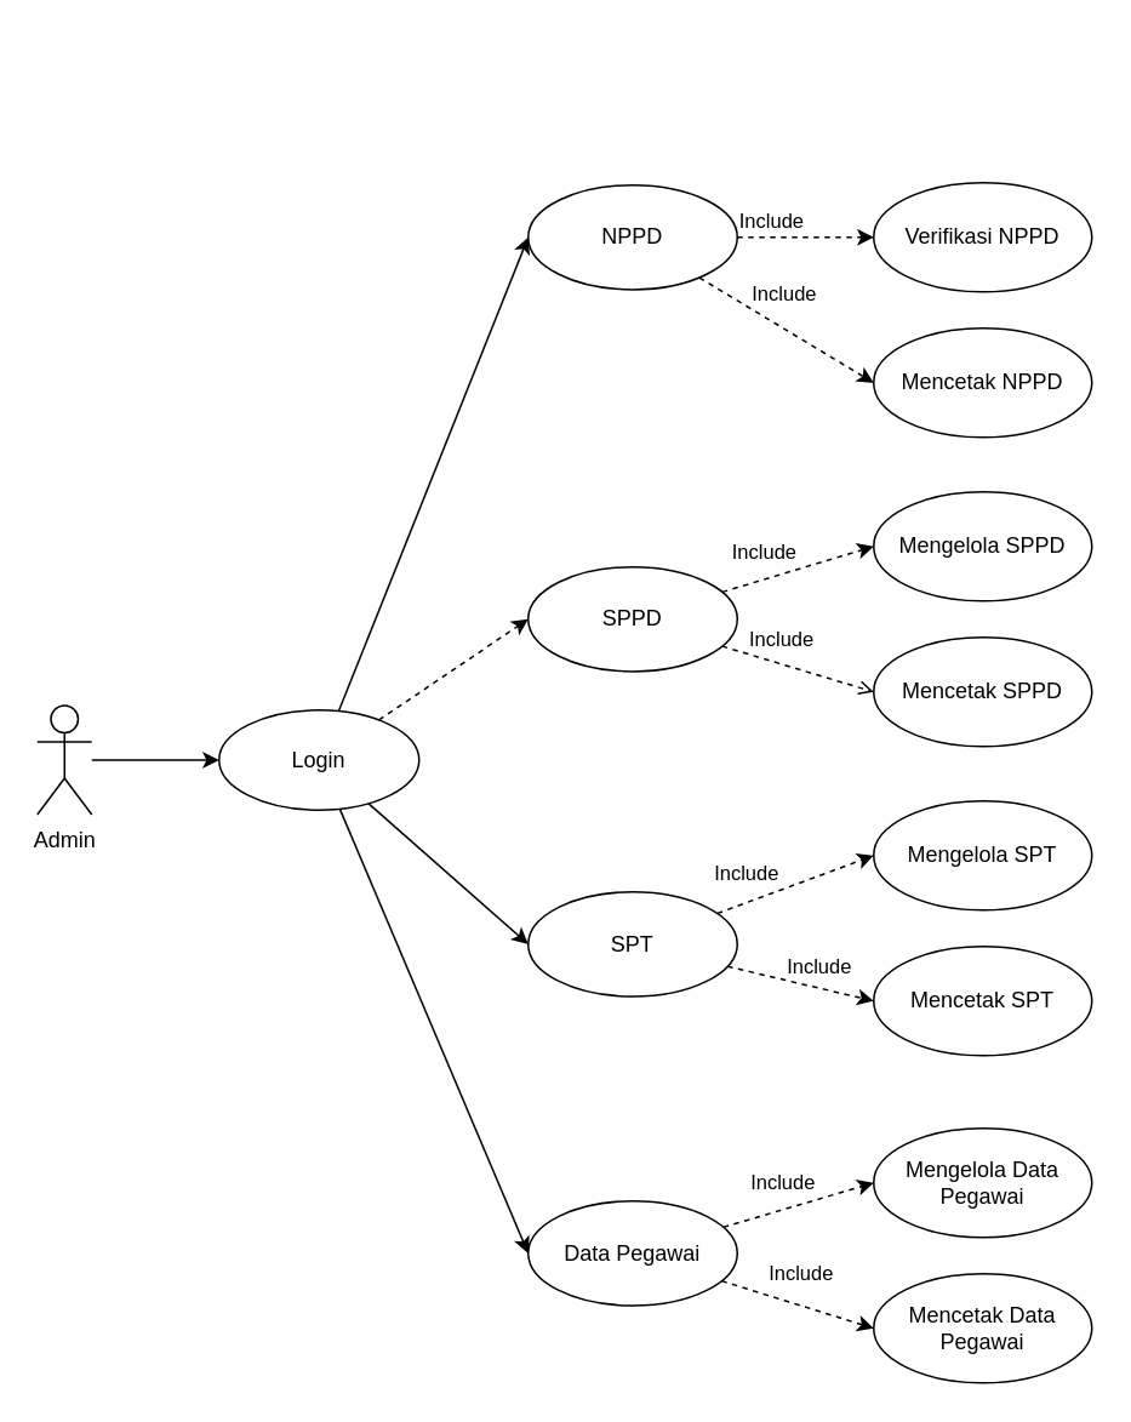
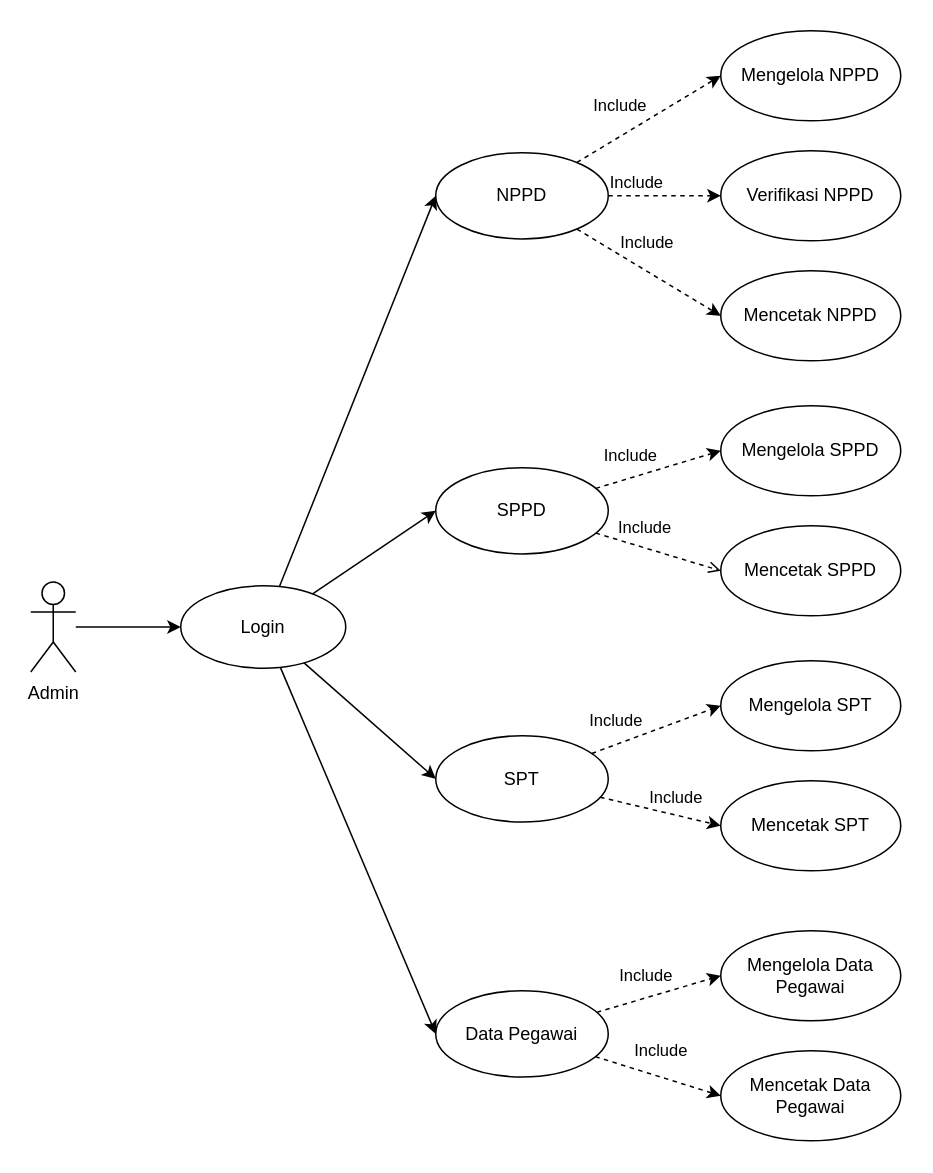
+ <mxCell id="20" value="Mengelola NPPD" style="ellipse;whiteSpace=wrap;html=1;" vertex="1" parent="1"><mxGeometry x="480" y="20" width="120" height="60" as="geometry" /></mxCell>
+ <mxCell id="16" value="Include" style="edgeStyle=none;rounded=0;orthogonalLoop=1;jettySize=auto;html=1;entryX=0;entryY=0.5;entryDx=0;entryDy=0;align=right;verticalAlign=bottom;dashed=1;" edge="1" parent="1" source="19" target="20"><mxGeometry relative="1" as="geometry" /></mxCell>
- <mxCell id="4" style="rounded=0;orthogonalLoop=1;jettySize=auto;html=1;entryX=0;entryY=0.5;entryDx=0;entryDy=0;dashed=1;" edge="1" parent="1" source="8" target="11"><mxGeometry relative="1" as="geometry" /></mxCell>
+ <mxCell id="4" style="rounded=0;orthogonalLoop=1;jettySize=auto;html=1;entryX=0;entryY=0.5;entryDx=0;entryDy=0;" edge="1" parent="1" source="8" target="11"><mxGeometry relative="1" as="geometry" /></mxCell>
